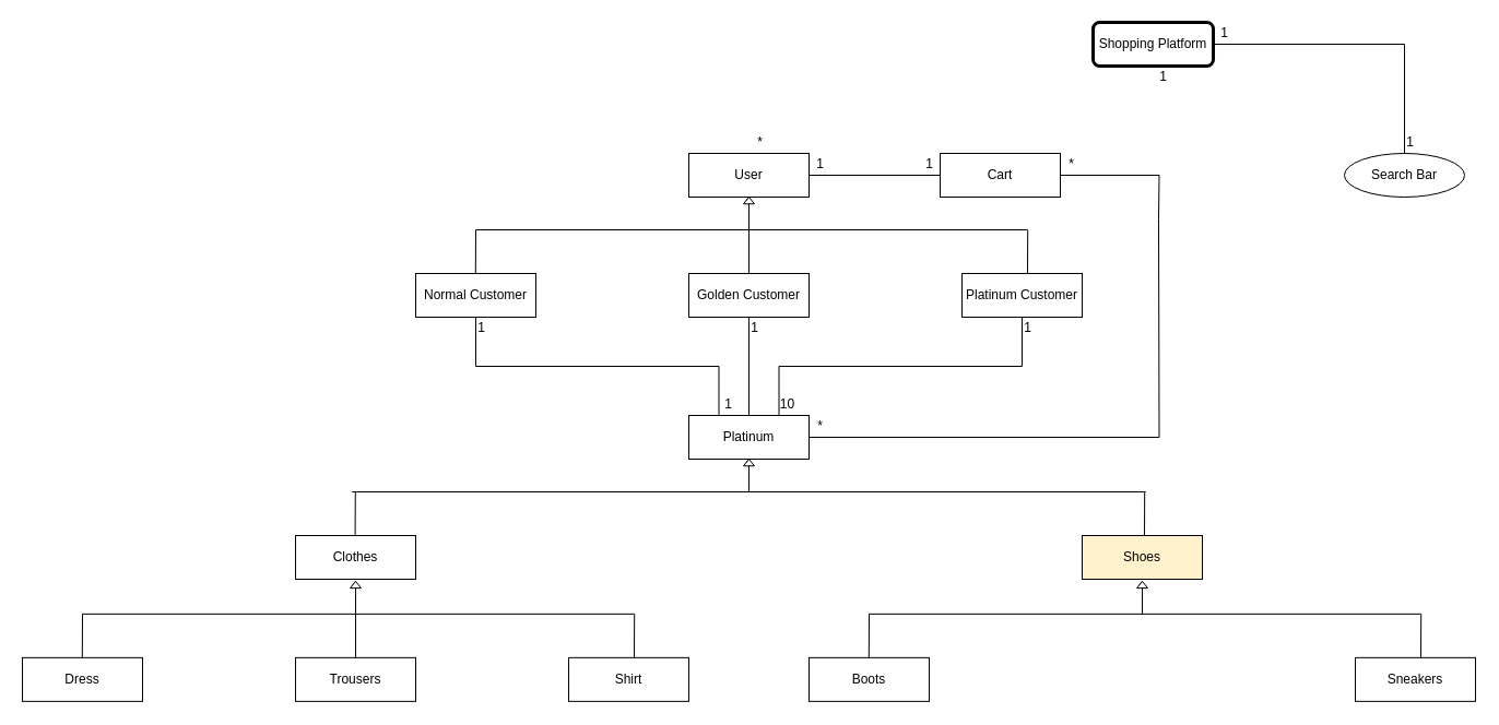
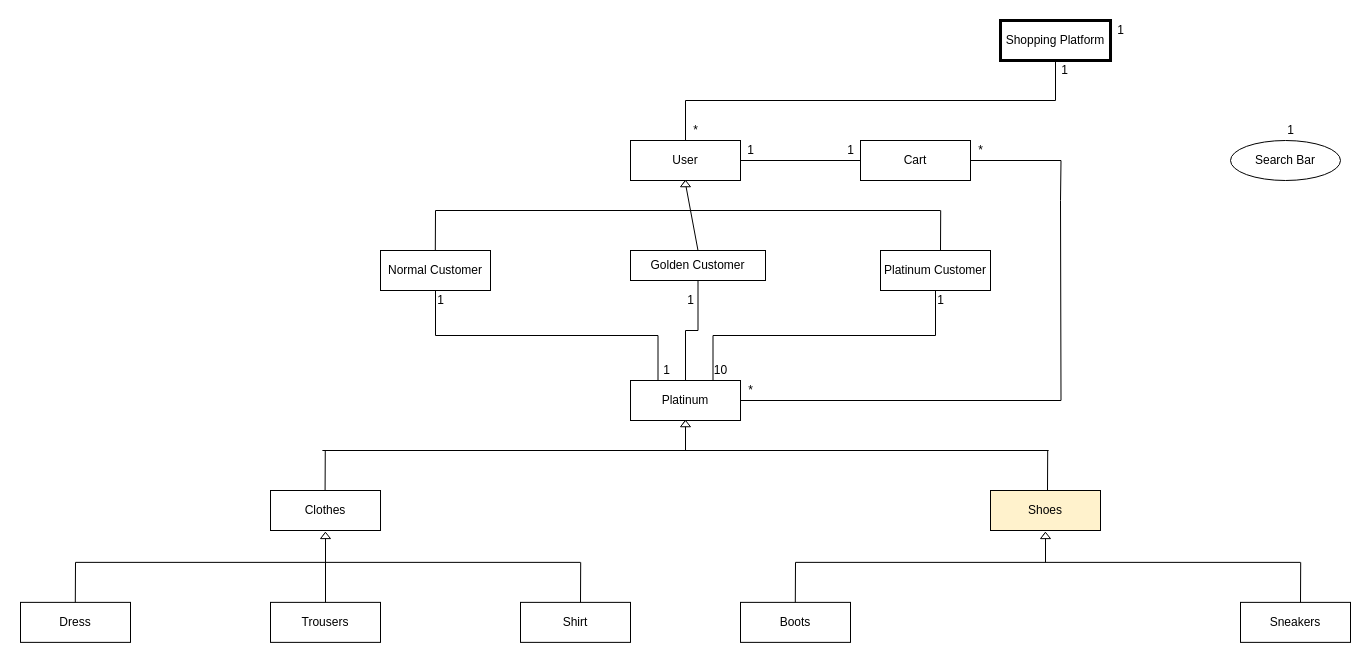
- <mxCell id="47" value="Shopping Platform" style="whiteSpace=wrap;html=1;strokeWidth=3;rounded=1;" parent="1" vertex="1"><mxGeometry x="1000.01" y="20" width="110" height="40" as="geometry" /></mxCell>
+ <mxCell id="47" value="Shopping Platform" style="rounded=0;whiteSpace=wrap;html=1;strokeWidth=3;" parent="1" vertex="1"><mxGeometry x="1000.01" y="20" width="110" height="40" as="geometry" /></mxCell>
- <mxCell id="46" style="edgeStyle=orthogonalEdgeStyle;rounded=0;orthogonalLoop=1;jettySize=auto;html=1;exitX=1;exitY=0.5;exitDx=0;exitDy=0;entryX=0.5;entryY=0;entryDx=0;entryDy=0;endArrow=none;endFill=0;" edge="1" parent="1" source="47" target="44"><mxGeometry relative="1" as="geometry" /></mxCell>
+ <mxCell id="45" style="edgeStyle=orthogonalEdgeStyle;rounded=0;orthogonalLoop=1;jettySize=auto;html=1;exitX=0.5;exitY=1;exitDx=0;exitDy=0;entryX=0.5;entryY=0;entryDx=0;entryDy=0;endArrow=none;endFill=0;" edge="1" parent="1" source="47" target="2"><mxGeometry relative="1" as="geometry" /></mxCell>
- <mxCell id="4" value="Golden Customer" style="rounded=0;whiteSpace=wrap;html=1;" parent="1" vertex="1"><mxGeometry x="630" y="250" width="110" height="40" as="geometry" /></mxCell>
+ <mxCell id="4" value="Golden Customer" style="rounded=0;whiteSpace=wrap;html=1;" parent="1" vertex="1"><mxGeometry x="630" y="250" width="135" height="30" as="geometry" /></mxCell>
